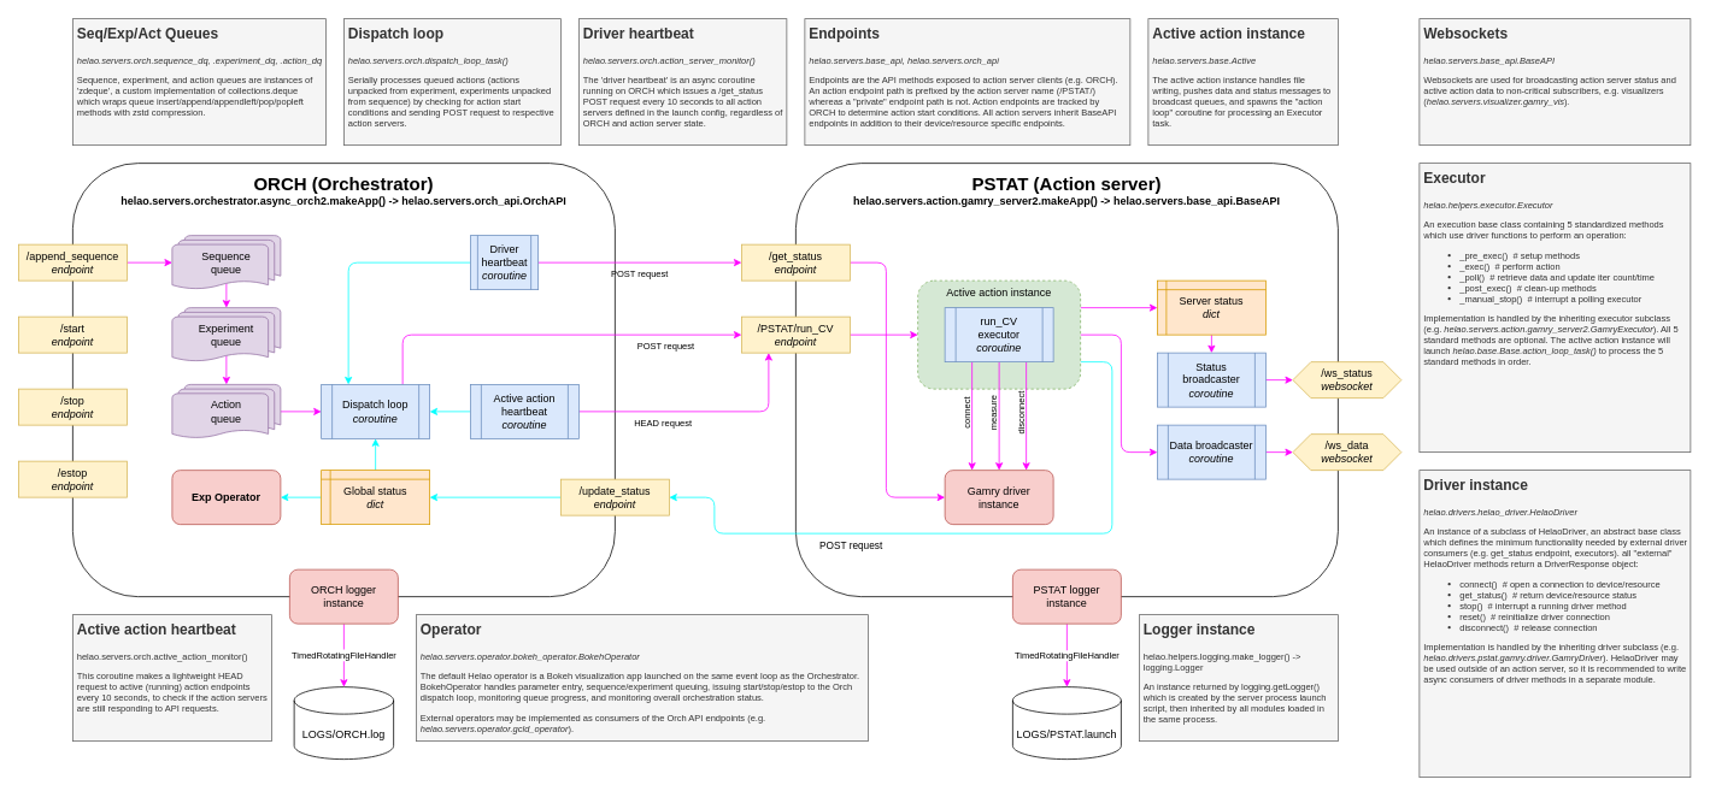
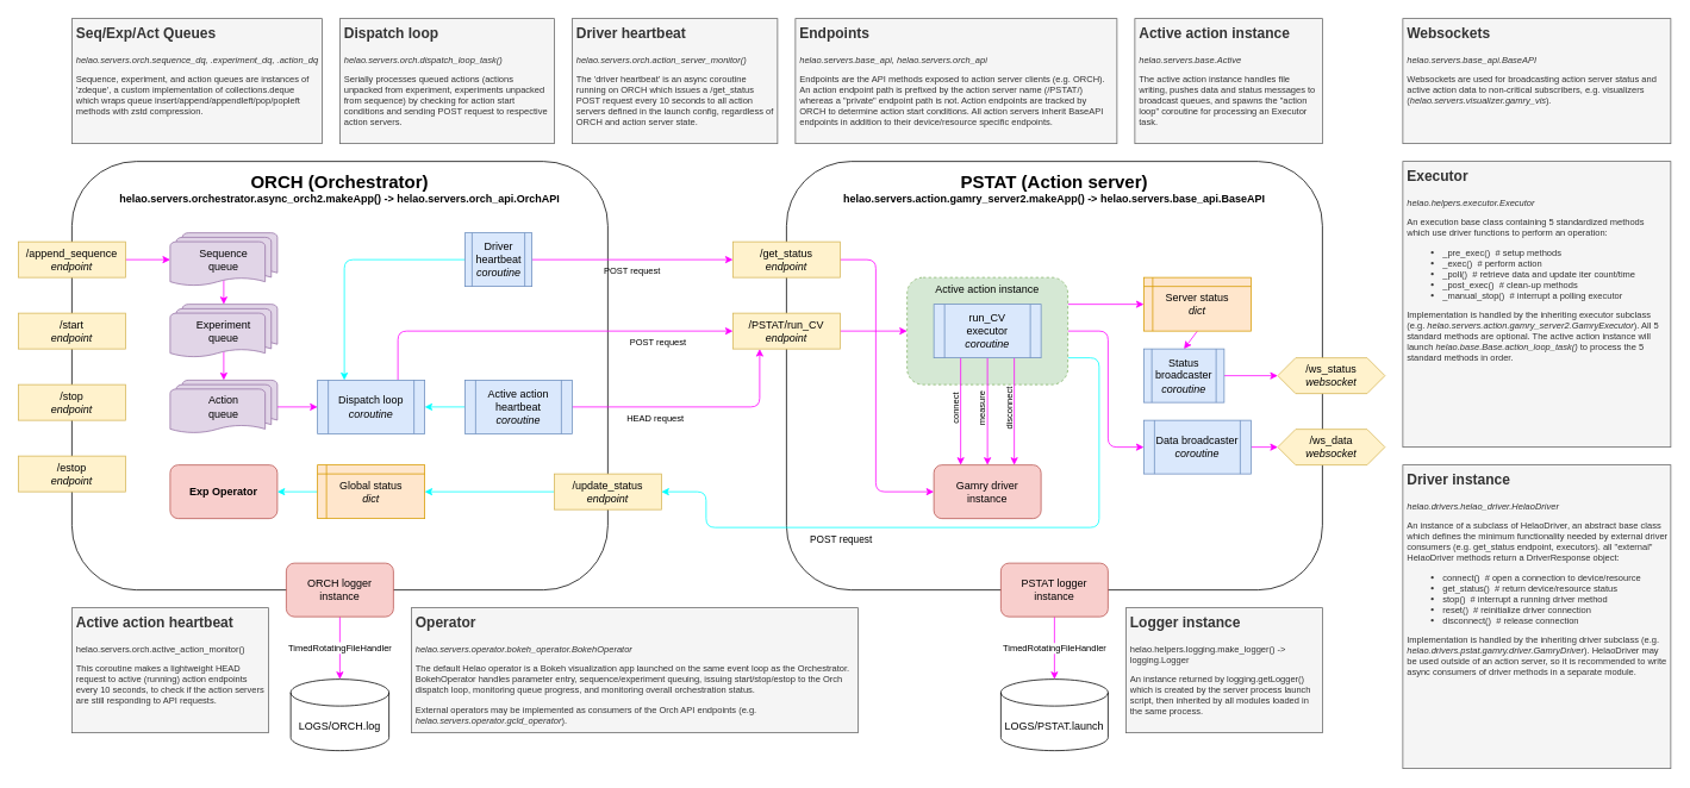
- <mxCell id="63" value="Status broadcaster&lt;br&gt;&lt;i&gt;coroutine&lt;/i&gt;" style="shape=process;whiteSpace=wrap;html=1;backgroundOutline=1;fillColor=#dae8fc;strokeColor=#6c8ebf;" vertex="1" parent="1"><mxGeometry x="1280" y="390" width="120" height="60" as="geometry" /></mxCell>
+ <mxCell id="63" value="Status broadcaster&lt;br&gt;&lt;i&gt;coroutine&lt;/i&gt;" style="shape=process;whiteSpace=wrap;html=1;backgroundOutline=1;fillColor=#dae8fc;strokeColor=#6c8ebf;" vertex="1" parent="1"><mxGeometry x="1280" y="390" width="90" height="60" as="geometry" /></mxCell>
- <mxCell id="57" style="edgeStyle=none;html=1;exitX=0.5;exitY=0;exitDx=0;exitDy=0;fontSize=12;strokeColor=#00FFFF;" edge="1" parent="1" source="59" target="10"><mxGeometry relative="1" as="geometry" /></mxCell>
